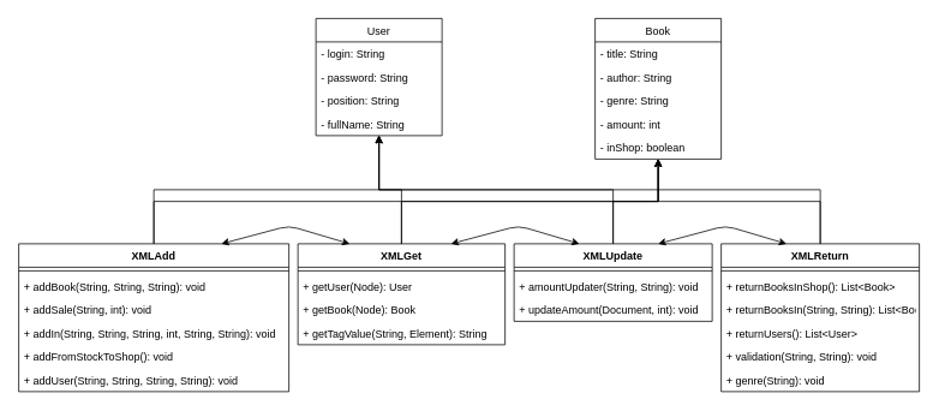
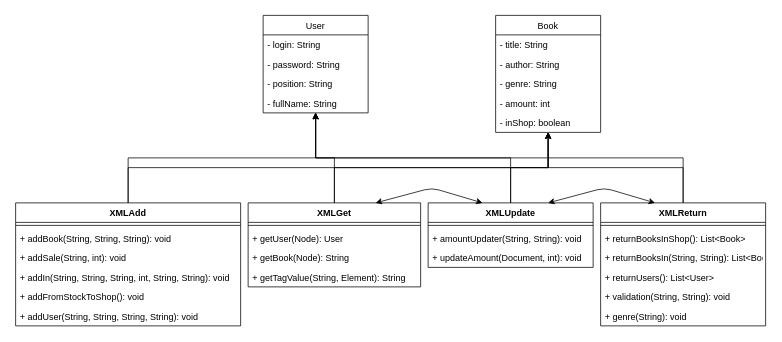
- <mxCell id="33" value="" style="endArrow=classic;startArrow=classic;html=1;exitX=0.75;exitY=0;exitDx=0;exitDy=0;entryX=0.25;entryY=0;entryDx=0;entryDy=0;" edge="1" parent="1" source="4" target="13"><mxGeometry width="50" height="50" relative="1" as="geometry"><mxPoint x="540" y="310" as="sourcePoint" /><mxPoint x="590" y="260" as="targetPoint" /><Array as="points"><mxPoint x="320" y="250" /></Array></mxGeometry></mxCell>
- <mxCell id="16" value="+ getBook(Node): Book" style="text;strokeColor=none;fillColor=none;align=left;verticalAlign=top;spacingLeft=4;spacingRight=4;overflow=hidden;rotatable=0;points=[[0,0.5],[1,0.5]];portConstraint=eastwest;" vertex="1" parent="13"><mxGeometry y="60" width="230" height="26" as="geometry" /></mxCell>
+ <mxCell id="16" value="+ getBook(Node): String" style="text;strokeColor=none;fillColor=none;align=left;verticalAlign=top;spacingLeft=4;spacingRight=4;overflow=hidden;rotatable=0;points=[[0,0.5],[1,0.5]];portConstraint=eastwest;" vertex="1" parent="13"><mxGeometry y="60" width="230" height="26" as="geometry" /></mxCell>
